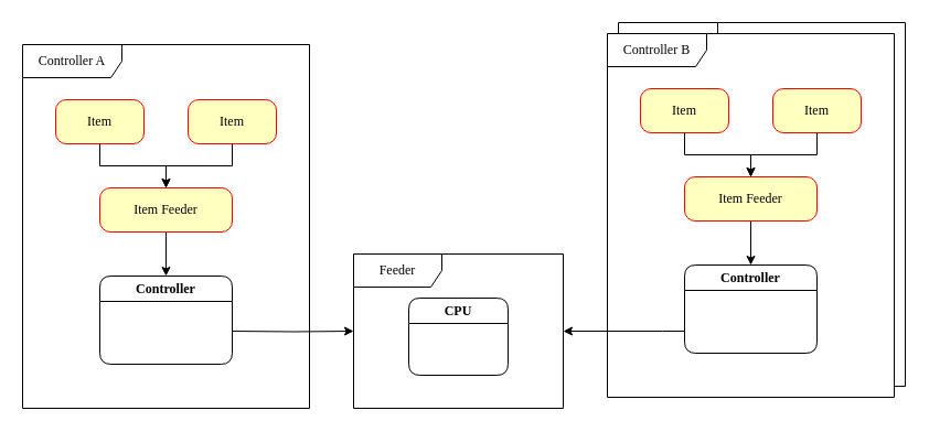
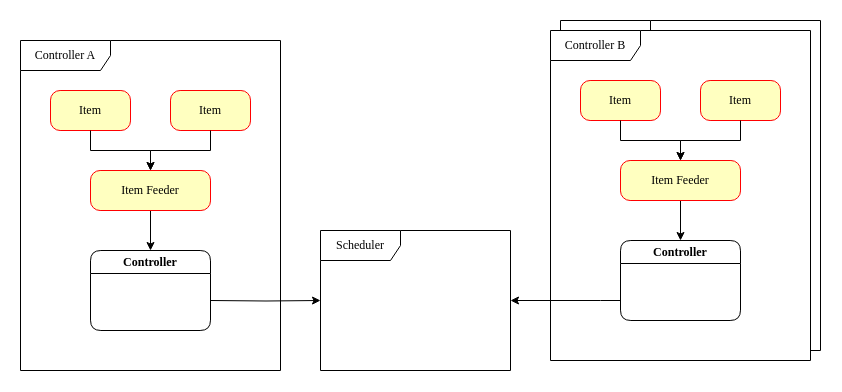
- <mxCell id="30" value="Feeder" style="shape=umlFrame;whiteSpace=wrap;html=1;rounded=1;shadow=0;comic=0;labelBackgroundColor=none;strokeWidth=1;fontFamily=Verdana;fontSize=12;align=center;width=80;height=30;fillColor=default;fillStyle=solid;" vertex="1" parent="29"><mxGeometry width="190" height="140" as="geometry" /></mxCell>
+ <mxCell id="30" value="Scheduler" style="shape=umlFrame;whiteSpace=wrap;html=1;rounded=1;shadow=0;comic=0;labelBackgroundColor=none;strokeWidth=1;fontFamily=Verdana;fontSize=12;align=center;width=80;height=30;fillColor=default;fillStyle=solid;" vertex="1" parent="29"><mxGeometry width="190" height="140" as="geometry" /></mxCell>
- <mxCell id="31" value="&lt;div&gt;CPU&lt;/div&gt;" style="swimlane;whiteSpace=wrap;html=1;rounded=1;shadow=0;comic=0;labelBackgroundColor=none;strokeWidth=1;fontFamily=Verdana;fontSize=12;align=center;startSize=23;" vertex="1" parent="29"><mxGeometry x="50" y="40" width="90" height="70" as="geometry" /></mxCell>
